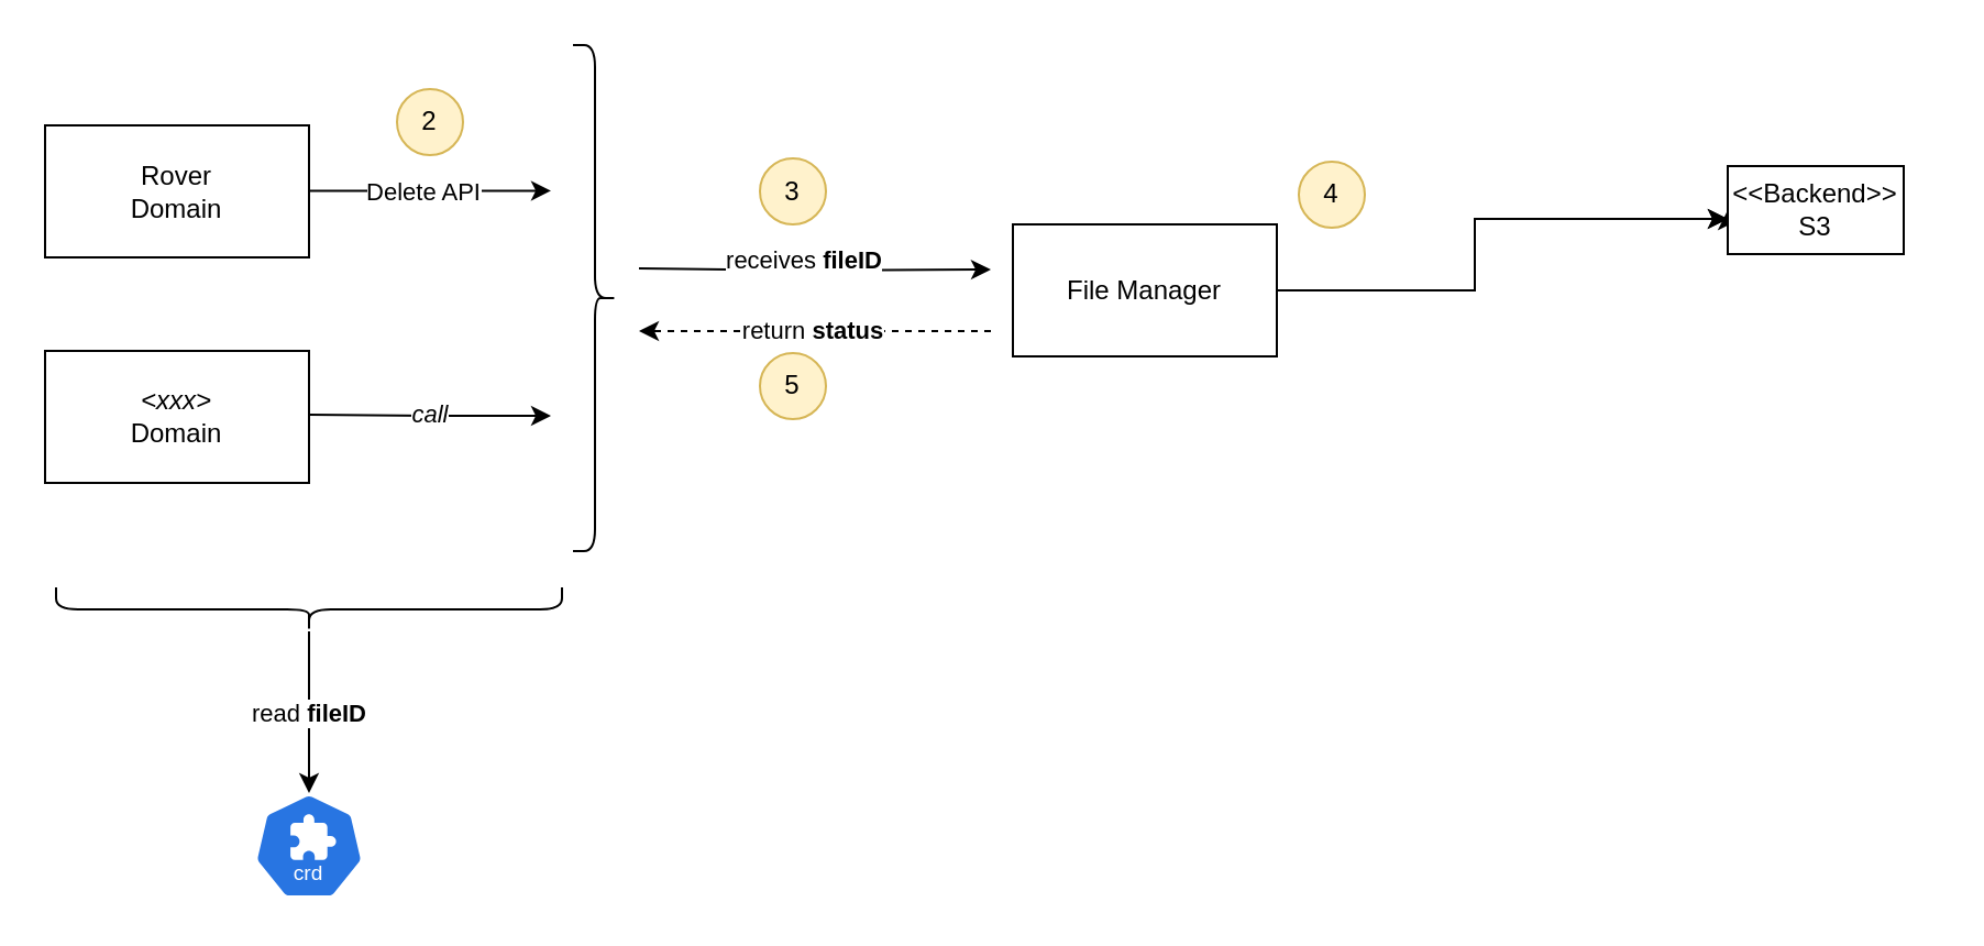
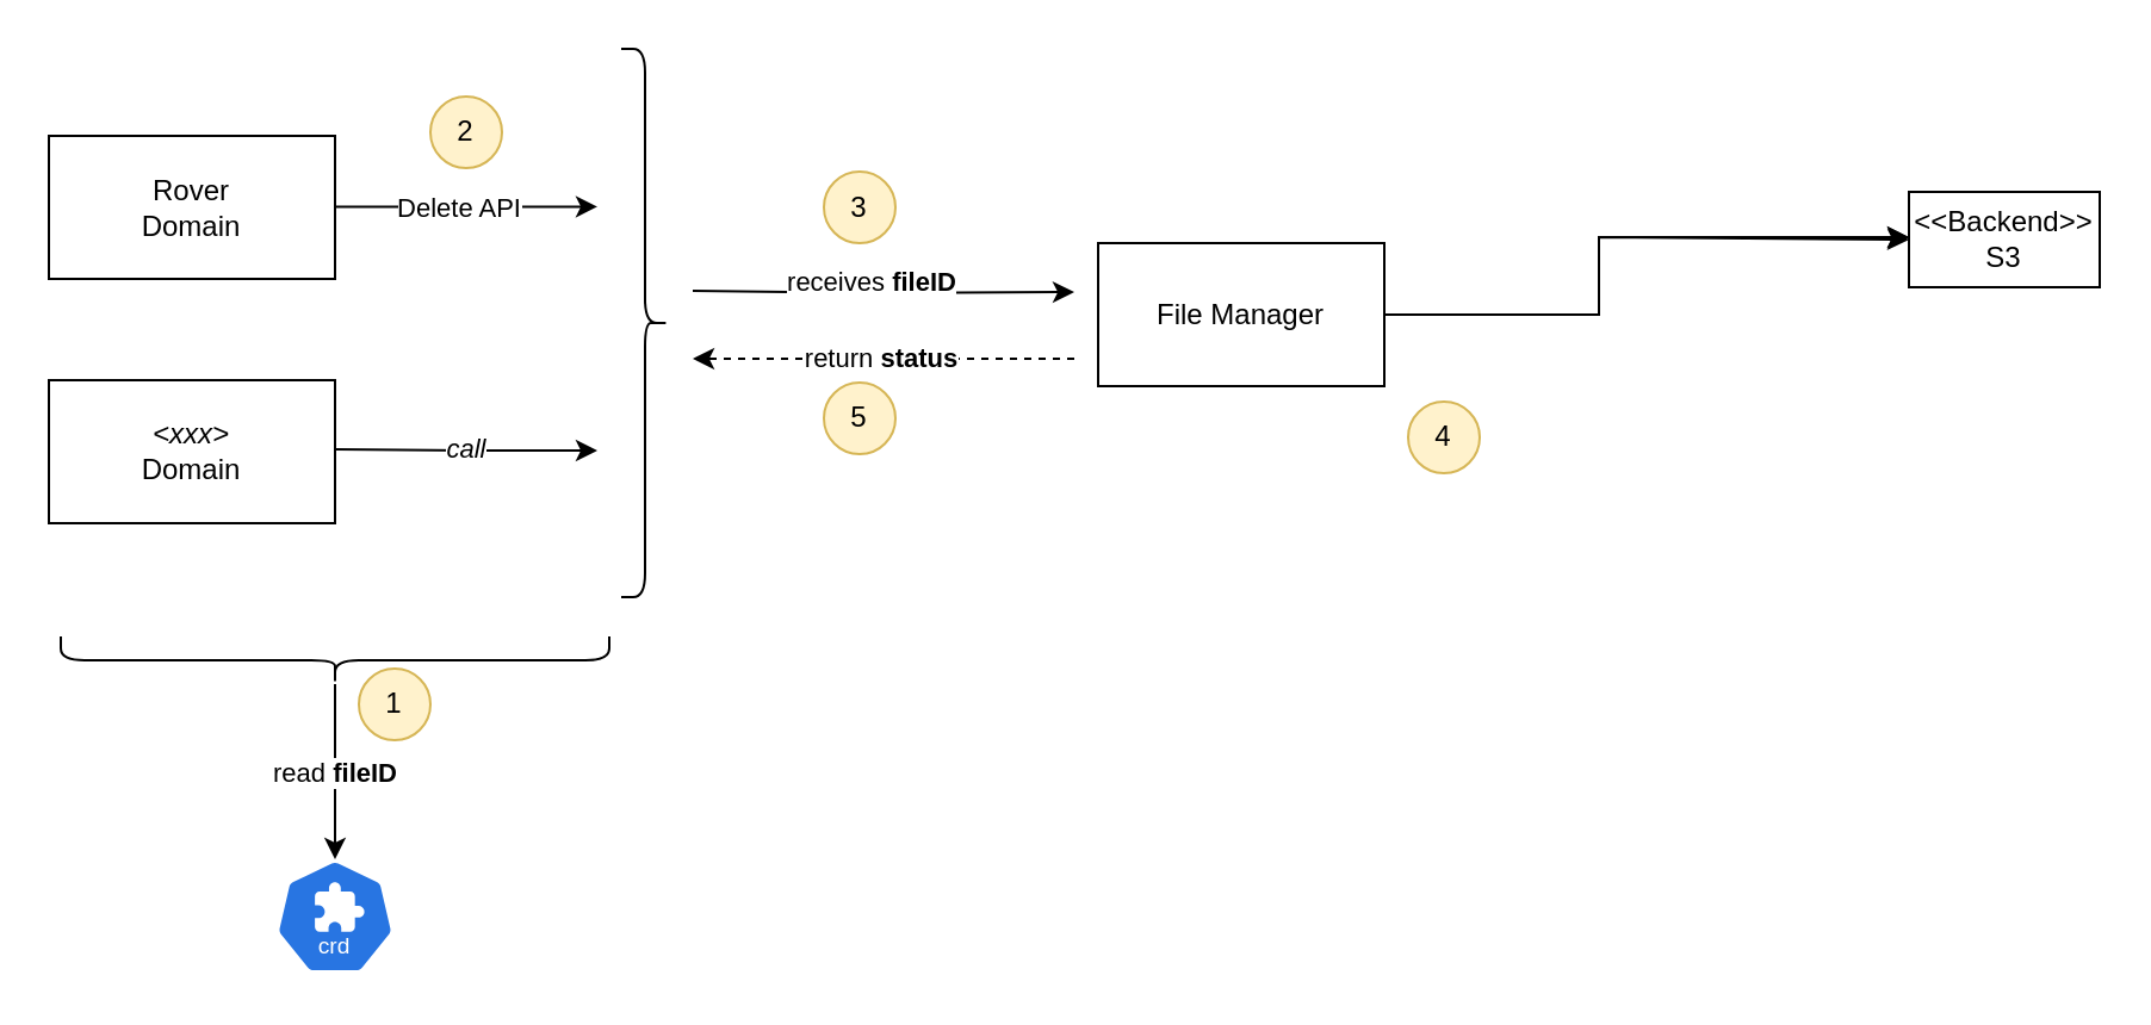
- <mxCell id="24" value="4" style="ellipse;whiteSpace=wrap;html=1;aspect=fixed;fillColor=#fff2cc;strokeColor=#d6b656;" parent="23" vertex="1"><mxGeometry x="50" y="16.5" width="30" height="30" as="geometry" /></mxCell>
+ <mxCell id="24" value="4" style="ellipse;whiteSpace=wrap;html=1;aspect=fixed;fillColor=#fff2cc;strokeColor=#d6b656;" parent="23" vertex="1"><mxGeometry x="50" y="111.5" width="30" height="30" as="geometry" /></mxCell>
- <mxCell id="12" value="&amp;lt;&amp;lt;Backend&amp;gt;&amp;gt;&lt;div&gt;S3&lt;/div&gt;" style="rounded=0;whiteSpace=wrap;html=1;fillColor=#FFFFFF;" parent="1" vertex="1"><mxGeometry x="785" y="75" width="80" height="40" as="geometry" /></mxCell>
+ <mxCell id="12" value="&amp;lt;&amp;lt;Backend&amp;gt;&amp;gt;&lt;div&gt;S3&lt;/div&gt;" style="rounded=0;whiteSpace=wrap;html=1;fillColor=#FFFFFF;" parent="1" vertex="1"><mxGeometry x="800" y="80" width="80" height="40" as="geometry" /></mxCell>
+ <mxCell id="20" value="1" style="ellipse;whiteSpace=wrap;html=1;aspect=fixed;fillColor=#fff2cc;strokeColor=#d6b656;" parent="1" vertex="1"><mxGeometry x="150" y="280" width="30" height="30" as="geometry" /></mxCell>
